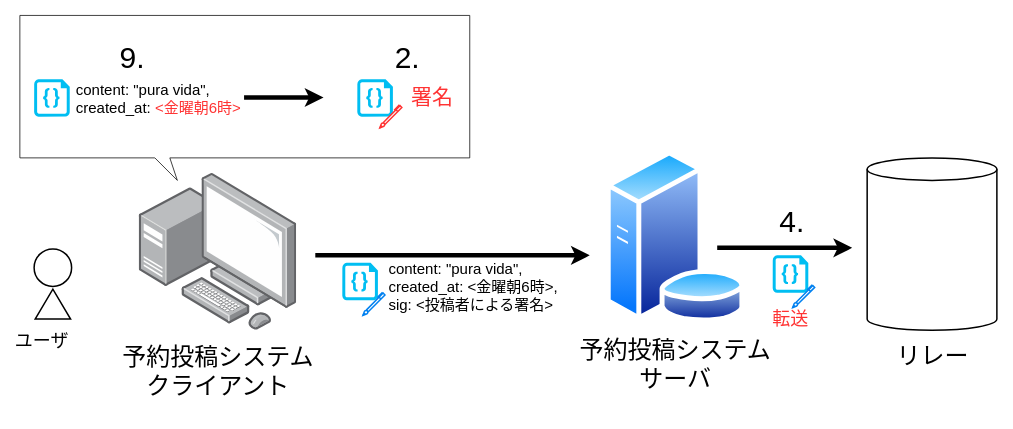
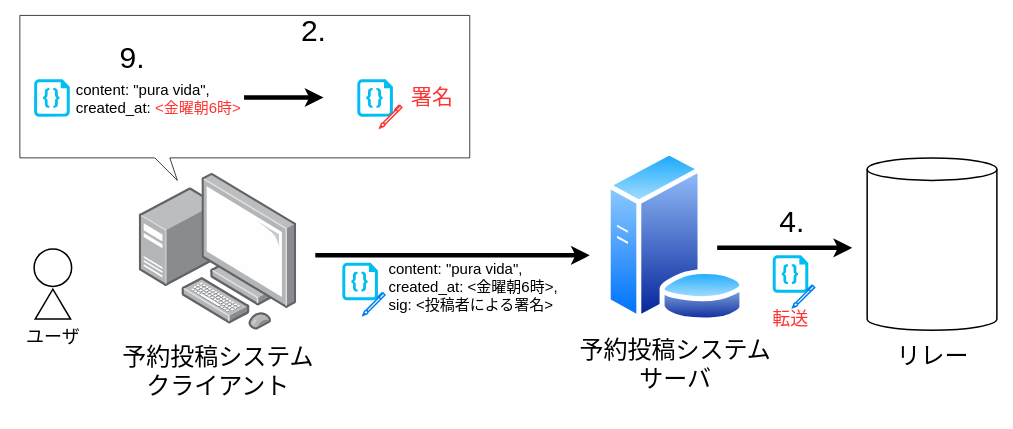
- <mxCell id="32" value="2." style="text;html=1;strokeColor=none;fillColor=none;align=center;verticalAlign=middle;whiteSpace=wrap;rounded=0;fontSize=40;" vertex="1" parent="1"><mxGeometry x="512.9" y="60" width="60" height="30" as="geometry" /></mxCell>
+ <mxCell id="32" value="2." style="text;html=1;strokeColor=none;fillColor=none;align=center;verticalAlign=middle;whiteSpace=wrap;rounded=0;fontSize=40;" vertex="1" parent="1"><mxGeometry x="387.9" y="25" width="60" height="30" as="geometry" /></mxCell>
- <mxCell id="19" value="ユーザ" style="text;html=1;align=center;verticalAlign=middle;resizable=0;points=[];autosize=1;strokeColor=none;fillColor=none;fontSize=24;strokeWidth=2;" parent="1" vertex="1"><mxGeometry x="5" y="435" width="100" height="40" as="geometry" /></mxCell>
+ <mxCell id="19" value="ユーザ" style="text;html=1;align=center;verticalAlign=middle;resizable=0;points=[];autosize=1;strokeColor=none;fillColor=none;fontSize=24;strokeWidth=2;" parent="1" vertex="1"><mxGeometry x="20" y="430" width="100" height="40" as="geometry" /></mxCell>
